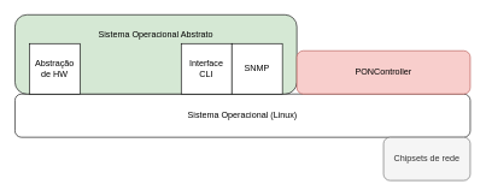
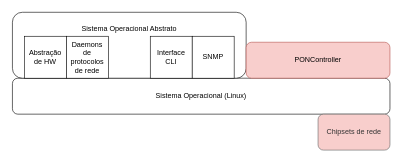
- <mxCell id="3" value="Sistema Operacional Abstrato&lt;br&gt;&lt;br&gt;&lt;br&gt;&lt;br&gt;&lt;br&gt;" style="rounded=1;whiteSpace=wrap;html=1;fillColor=#d5e8d4;" vertex="1" parent="1"><mxGeometry x="20" y="20" width="390" height="110" as="geometry" /></mxCell>
+ <mxCell id="3" value="Sistema Operacional Abstrato&lt;br&gt;&lt;br&gt;&lt;br&gt;&lt;br&gt;&lt;br&gt;" style="rounded=1;whiteSpace=wrap;html=1;" vertex="1" parent="1"><mxGeometry x="20" y="20" width="390" height="110" as="geometry" /></mxCell>
+ <mxCell id="5" value="Daemons de&lt;br&gt;protocolos de rede" style="whiteSpace=wrap;html=1;aspect=fixed;" vertex="1" parent="1"><mxGeometry x="110" y="60" width="70" height="70" as="geometry" /></mxCell>
- <mxCell id="9" value="Chipsets de rede" style="rounded=1;whiteSpace=wrap;html=1;fillColor=#f5f5f5;strokeColor=#666666;fontColor=#333333;" vertex="1" parent="1"><mxGeometry x="530" y="190" width="120" height="60" as="geometry" /></mxCell>
+ <mxCell id="9" value="Chipsets de rede" style="rounded=1;whiteSpace=wrap;html=1;fillColor=#f8cecc;strokeColor=#666666;fontColor=#333333;" vertex="1" parent="1"><mxGeometry x="530" y="190" width="120" height="60" as="geometry" /></mxCell>
